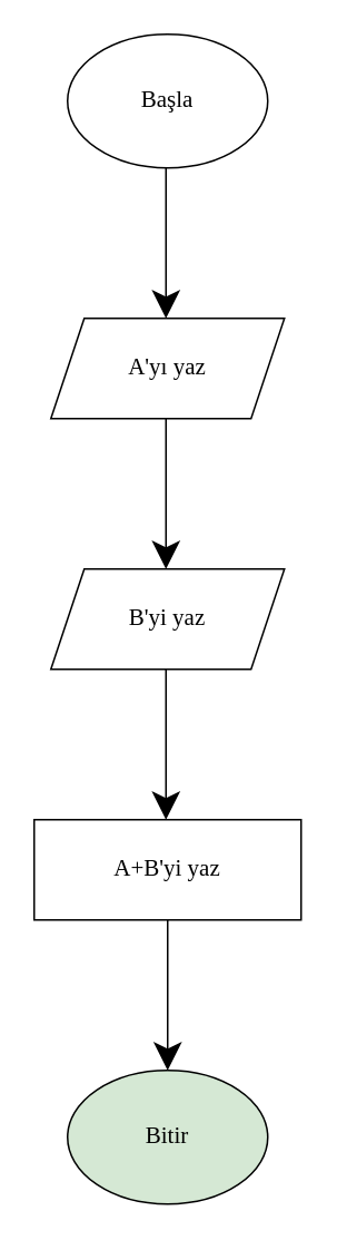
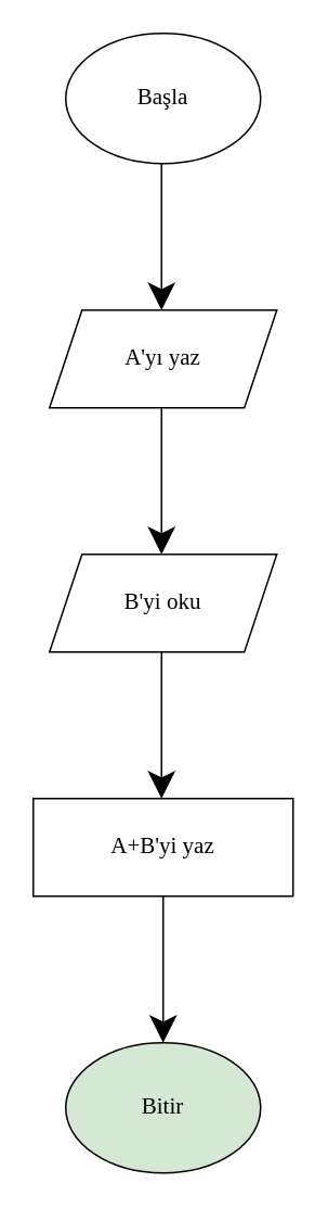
- <mxCell id="6" value="&lt;font style=&quot;font-size: 14px&quot;&gt;B'yi yaz&lt;/font&gt;" style="shape=parallelogram;perimeter=parallelogramPerimeter;whiteSpace=wrap;html=1;fixedSize=1;hachureGap=4;pointerEvents=0;fontFamily=Verdana;" vertex="1" parent="1"><mxGeometry x="30" y="340" width="140" height="60" as="geometry" /></mxCell>
+ <mxCell id="6" value="&lt;font style=&quot;font-size: 14px&quot;&gt;B'yi oku&lt;/font&gt;" style="shape=parallelogram;perimeter=parallelogramPerimeter;whiteSpace=wrap;html=1;fixedSize=1;hachureGap=4;pointerEvents=0;fontFamily=Verdana;" vertex="1" parent="1"><mxGeometry x="30" y="340" width="140" height="60" as="geometry" /></mxCell>
